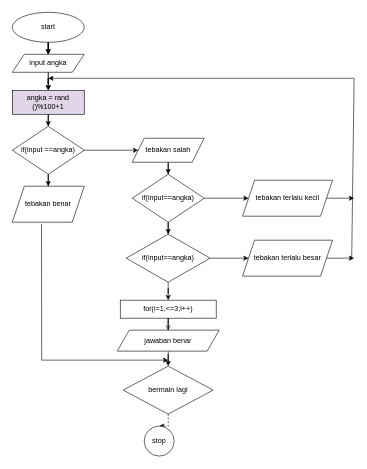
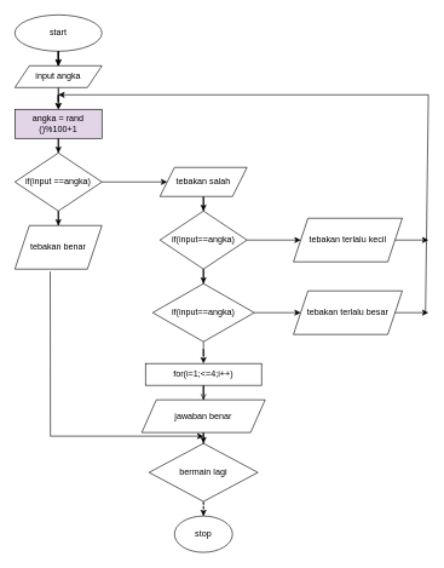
- <mxCell id="21" value="for(i=1;&amp;lt;=3;i++)" style="whiteSpace=wrap;html=1;" parent="1" vertex="1"><mxGeometry x="200" y="500" width="160" height="30" as="geometry" /></mxCell>
+ <mxCell id="21" value="for(i=1;&amp;lt;=4;i++)" style="whiteSpace=wrap;html=1;" parent="1" vertex="1"><mxGeometry x="200" y="500" width="160" height="30" as="geometry" /></mxCell>
- <mxCell id="23" value="jawaban benar" style="shape=parallelogram;perimeter=parallelogramPerimeter;whiteSpace=wrap;html=1;fixedSize=1;" parent="1" vertex="1"><mxGeometry x="195" y="550" width="170" height="35" as="geometry" /></mxCell>
+ <mxCell id="23" value="jawaban benar" style="shape=parallelogram;perimeter=parallelogramPerimeter;whiteSpace=wrap;html=1;fixedSize=1;" parent="1" vertex="1"><mxGeometry x="195" y="550" width="170" height="45" as="geometry" /></mxCell>
- <mxCell id="26" value="stop" style="ellipse;whiteSpace=wrap;html=1;" parent="1" vertex="1"><mxGeometry x="240" y="710" width="50" height="50" as="geometry" /></mxCell>
+ <mxCell id="26" value="stop" style="ellipse;whiteSpace=wrap;html=1;" parent="1" vertex="1"><mxGeometry x="240" y="710" width="80" height="50" as="geometry" /></mxCell>
